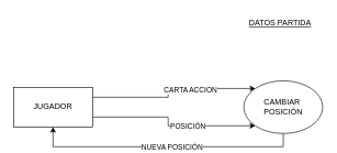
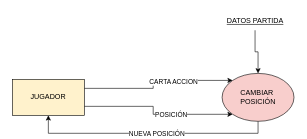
+ <mxCell id="10" style="edgeStyle=orthogonalEdgeStyle;rounded=0;orthogonalLoop=1;jettySize=auto;html=1;entryX=0.5;entryY=0;entryDx=0;entryDy=0;" edge="1" parent="1" source="11" target="9"><mxGeometry relative="1" as="geometry" /></mxCell>
- <mxCell id="6" value="JUGADOR" style="rounded=0;whiteSpace=wrap;html=1;" vertex="1" parent="1"><mxGeometry x="20" y="132" width="120" height="60" as="geometry" /></mxCell>
+ <mxCell id="6" value="JUGADOR" style="rounded=0;whiteSpace=wrap;html=1;fillColor=#fff2cc;" vertex="1" parent="1"><mxGeometry x="20" y="132" width="120" height="60" as="geometry" /></mxCell>
- <mxCell id="9" value="&lt;div&gt;CAMBIAR&amp;nbsp;&lt;/div&gt;&lt;div&gt;POSICIÓN&lt;/div&gt;" style="ellipse;whiteSpace=wrap;html=1;" vertex="1" parent="1"><mxGeometry x="370" y="122" width="120" height="80" as="geometry" /></mxCell>
+ <mxCell id="9" value="&lt;div&gt;CAMBIAR&amp;nbsp;&lt;/div&gt;&lt;div&gt;POSICIÓN&lt;/div&gt;" style="ellipse;whiteSpace=wrap;html=1;fillColor=#f8cecc;" vertex="1" parent="1"><mxGeometry x="370" y="122" width="120" height="80" as="geometry" /></mxCell>
